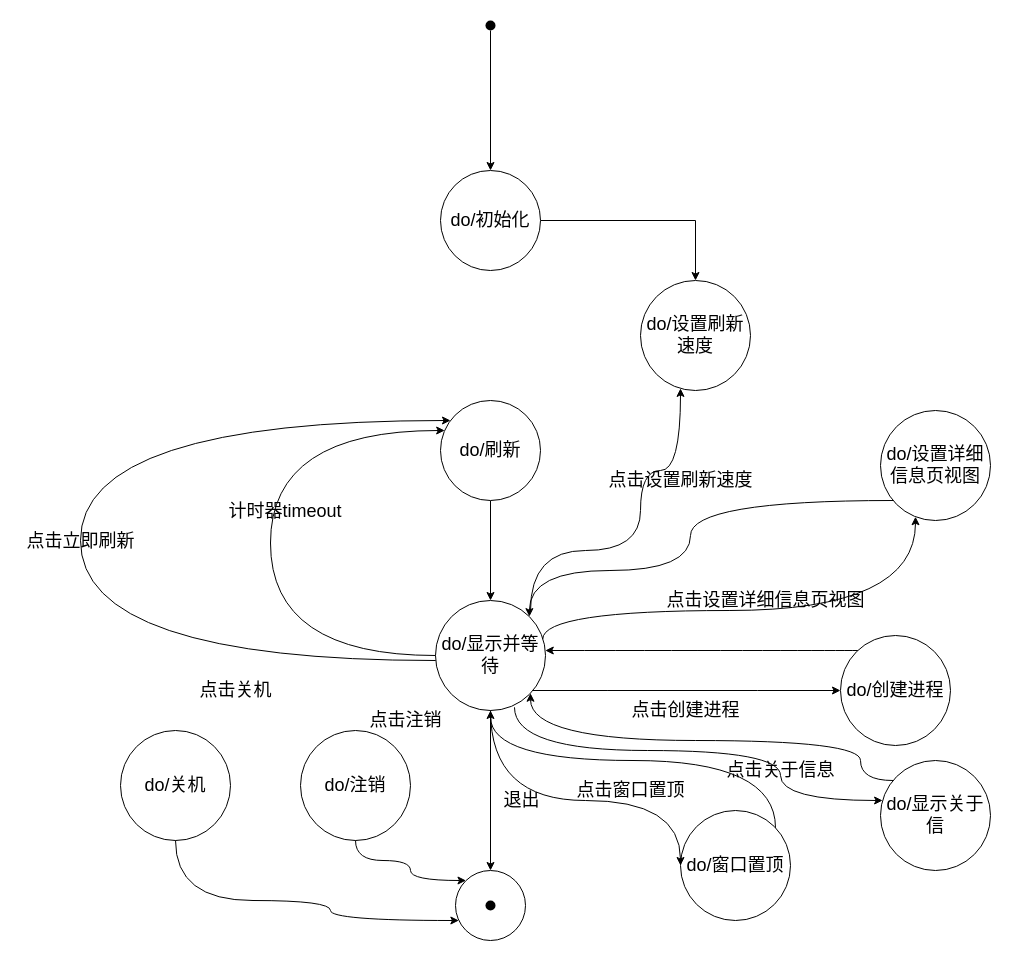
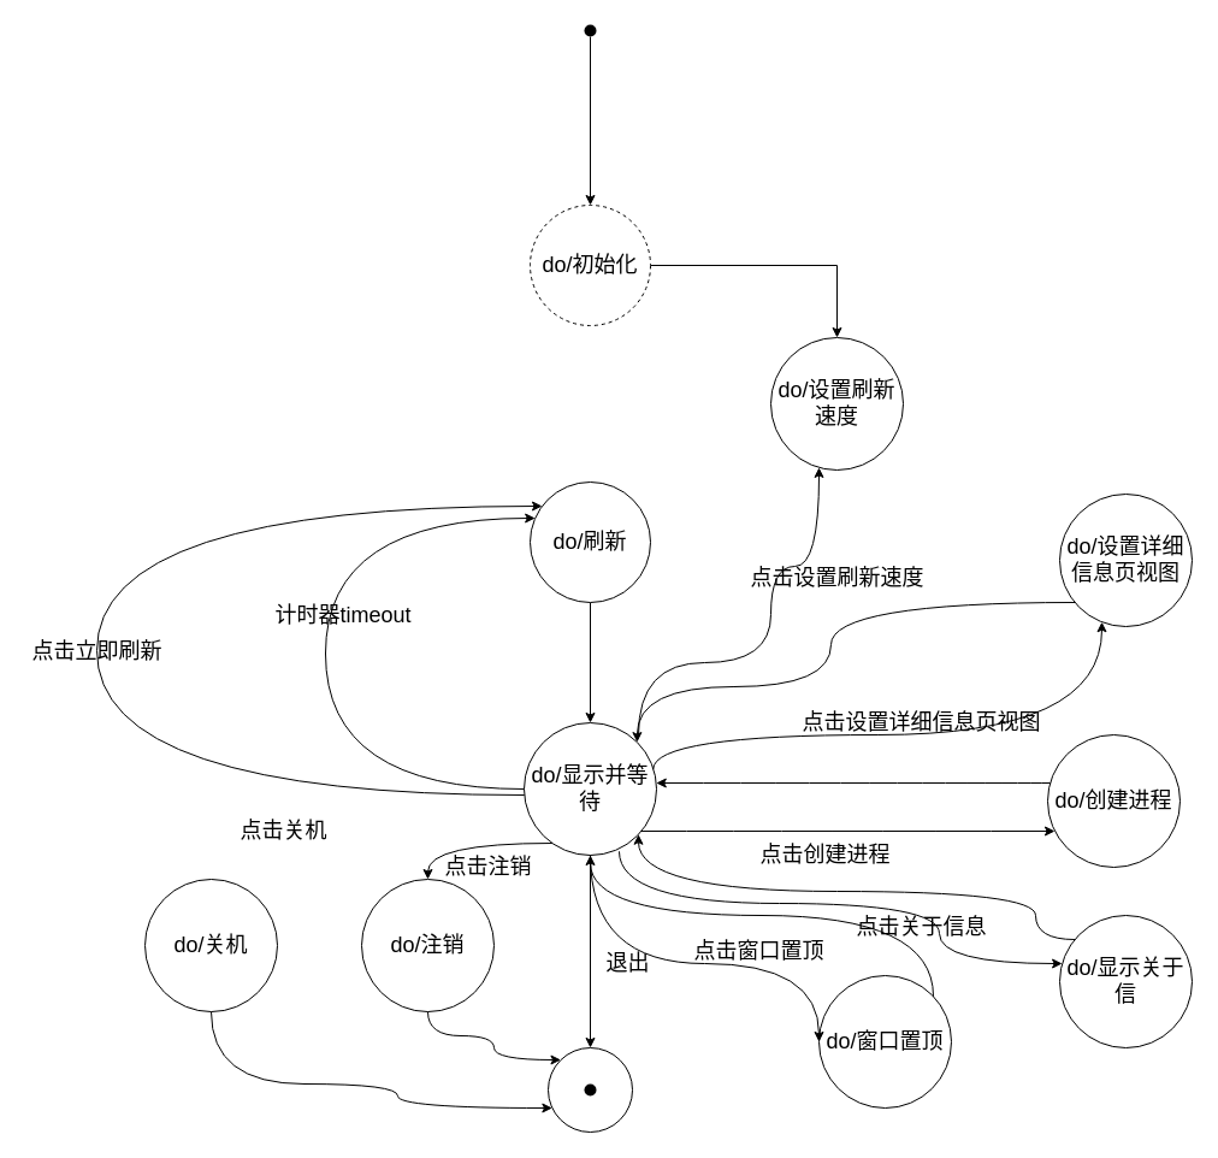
- <mxCell id="5" value="&lt;font style=&quot;font-size: 18px&quot;&gt;do/初始化&lt;/font&gt;" style="ellipse;whiteSpace=wrap;html=1;aspect=fixed;" vertex="1" parent="1"><mxGeometry x="440" y="170" width="100" height="100" as="geometry" /></mxCell>
+ <mxCell id="5" value="&lt;font style=&quot;font-size: 18px&quot;&gt;do/初始化&lt;/font&gt;" style="ellipse;whiteSpace=wrap;html=1;aspect=fixed;dashed=1;" vertex="1" parent="1"><mxGeometry x="440" y="170" width="100" height="100" as="geometry" /></mxCell>
- <mxCell id="37" value="&lt;span style=&quot;font-size: 18px&quot;&gt;点击设置刷新速度&lt;/span&gt;" style="text;html=1;align=center;verticalAlign=middle;resizable=0;points=[];autosize=1;strokeColor=none;fillColor=none;" vertex="1" parent="1"><mxGeometry x="600" y="470" width="160" height="20" as="geometry" /></mxCell>
+ <mxCell id="37" value="&lt;span style=&quot;font-size: 18px&quot;&gt;点击设置刷新速度&lt;/span&gt;" style="text;html=1;align=center;verticalAlign=middle;resizable=0;points=[];autosize=1;strokeColor=none;fillColor=none;" vertex="1" parent="1"><mxGeometry x="615" y="470" width="160" height="20" as="geometry" /></mxCell>
- <mxCell id="13" value="&lt;font style=&quot;font-size: 18px&quot;&gt;do/创建进程&lt;/font&gt;" style="ellipse;whiteSpace=wrap;html=1;aspect=fixed;" vertex="1" parent="1"><mxGeometry x="840" y="635" width="110" height="110" as="geometry" /></mxCell>
+ <mxCell id="13" value="&lt;font style=&quot;font-size: 18px&quot;&gt;do/创建进程&lt;/font&gt;" style="ellipse;whiteSpace=wrap;html=1;aspect=fixed;" vertex="1" parent="1"><mxGeometry x="870" y="610" width="110" height="110" as="geometry" /></mxCell>
+ <mxCell id="29" value="" style="curved=1;endArrow=classic;html=1;rounded=0;edgeStyle=orthogonalEdgeStyle;" edge="1" parent="1" source="9" target="26"><mxGeometry width="50" height="50" relative="1" as="geometry"><mxPoint x="430" y="770" as="sourcePoint" /><mxPoint x="480" y="720" as="targetPoint" /><Array as="points"><mxPoint x="355" y="700" /></Array></mxGeometry></mxCell>
- <mxCell id="42" value="&lt;font style=&quot;font-size: 18px&quot;&gt;点击关于信息&lt;/font&gt;" style="text;html=1;align=center;verticalAlign=middle;resizable=0;points=[];autosize=1;strokeColor=none;fillColor=none;" vertex="1" parent="1"><mxGeometry x="720" y="760" width="120" height="20" as="geometry" /></mxCell>
+ <mxCell id="42" value="&lt;font style=&quot;font-size: 18px&quot;&gt;点击关于信息&lt;/font&gt;" style="text;html=1;align=center;verticalAlign=middle;resizable=0;points=[];autosize=1;strokeColor=none;fillColor=none;" vertex="1" parent="1"><mxGeometry x="705" y="760" width="120" height="20" as="geometry" /></mxCell>
